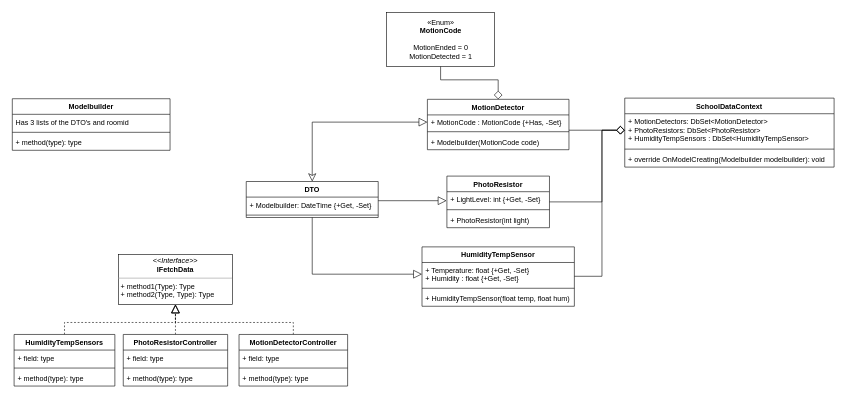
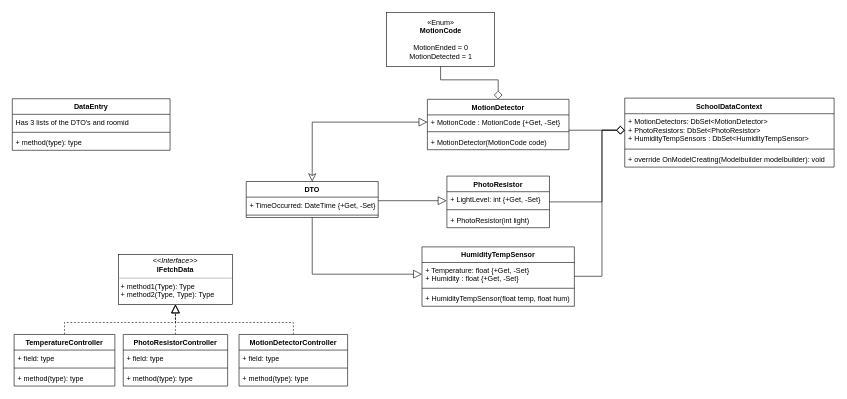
- <mxCell id="45" value="Modelbuilder" style="swimlane;fontStyle=1;align=center;verticalAlign=top;childLayout=stackLayout;horizontal=1;startSize=26;horizontalStack=0;resizeParent=1;resizeParentMax=0;resizeLast=0;collapsible=1;marginBottom=0;" vertex="1" parent="1"><mxGeometry x="20" y="164" width="263" height="86" as="geometry" /></mxCell>
+ <mxCell id="45" value="DataEntry" style="swimlane;fontStyle=1;align=center;verticalAlign=top;childLayout=stackLayout;horizontal=1;startSize=26;horizontalStack=0;resizeParent=1;resizeParentMax=0;resizeLast=0;collapsible=1;marginBottom=0;" vertex="1" parent="1"><mxGeometry x="20" y="164" width="263" height="86" as="geometry" /></mxCell>
- <mxCell id="4" value="+ MotionCode : MotionCode {+Has, -Set}&#10;" style="text;strokeColor=none;fillColor=none;align=left;verticalAlign=top;spacingLeft=4;spacingRight=4;overflow=hidden;rotatable=0;points=[[0,0.5],[1,0.5]];portConstraint=eastwest;" vertex="1" parent="3"><mxGeometry y="26" width="236" height="24" as="geometry" /></mxCell>
+ <mxCell id="4" value="+ MotionCode : MotionCode {+Get, -Set}&#10;" style="text;strokeColor=none;fillColor=none;align=left;verticalAlign=top;spacingLeft=4;spacingRight=4;overflow=hidden;rotatable=0;points=[[0,0.5],[1,0.5]];portConstraint=eastwest;" vertex="1" parent="3"><mxGeometry y="26" width="236" height="24" as="geometry" /></mxCell>
- <mxCell id="6" value="+ Modelbuilder(MotionCode code)" style="text;strokeColor=none;fillColor=none;align=left;verticalAlign=top;spacingLeft=4;spacingRight=4;overflow=hidden;rotatable=0;points=[[0,0.5],[1,0.5]];portConstraint=eastwest;" vertex="1" parent="3"><mxGeometry y="58" width="236" height="26" as="geometry" /></mxCell>
+ <mxCell id="6" value="+ MotionDetector(MotionCode code)" style="text;strokeColor=none;fillColor=none;align=left;verticalAlign=top;spacingLeft=4;spacingRight=4;overflow=hidden;rotatable=0;points=[[0,0.5],[1,0.5]];portConstraint=eastwest;" vertex="1" parent="3"><mxGeometry y="58" width="236" height="26" as="geometry" /></mxCell>
- <mxCell id="39" value="+ Modelbuilder: DateTime {+Get, -Set}" style="text;strokeColor=none;fillColor=none;align=left;verticalAlign=top;spacingLeft=4;spacingRight=4;overflow=hidden;rotatable=0;points=[[0,0.5],[1,0.5]];portConstraint=eastwest;" vertex="1" parent="38"><mxGeometry y="26" width="220" height="26" as="geometry" /></mxCell>
+ <mxCell id="39" value="+ TimeOccurred: DateTime {+Get, -Set}" style="text;strokeColor=none;fillColor=none;align=left;verticalAlign=top;spacingLeft=4;spacingRight=4;overflow=hidden;rotatable=0;points=[[0,0.5],[1,0.5]];portConstraint=eastwest;" vertex="1" parent="38"><mxGeometry y="26" width="220" height="26" as="geometry" /></mxCell>
- <mxCell id="24" value="HumidityTempSensors" style="swimlane;fontStyle=1;align=center;verticalAlign=top;childLayout=stackLayout;horizontal=1;startSize=26;horizontalStack=0;resizeParent=1;resizeParentMax=0;resizeLast=0;collapsible=1;marginBottom=0;" vertex="1" parent="1"><mxGeometry x="23" y="557" width="168" height="86" as="geometry" /></mxCell>
+ <mxCell id="24" value="TemperatureController" style="swimlane;fontStyle=1;align=center;verticalAlign=top;childLayout=stackLayout;horizontal=1;startSize=26;horizontalStack=0;resizeParent=1;resizeParentMax=0;resizeLast=0;collapsible=1;marginBottom=0;" vertex="1" parent="1"><mxGeometry x="23" y="557" width="168" height="86" as="geometry" /></mxCell>
